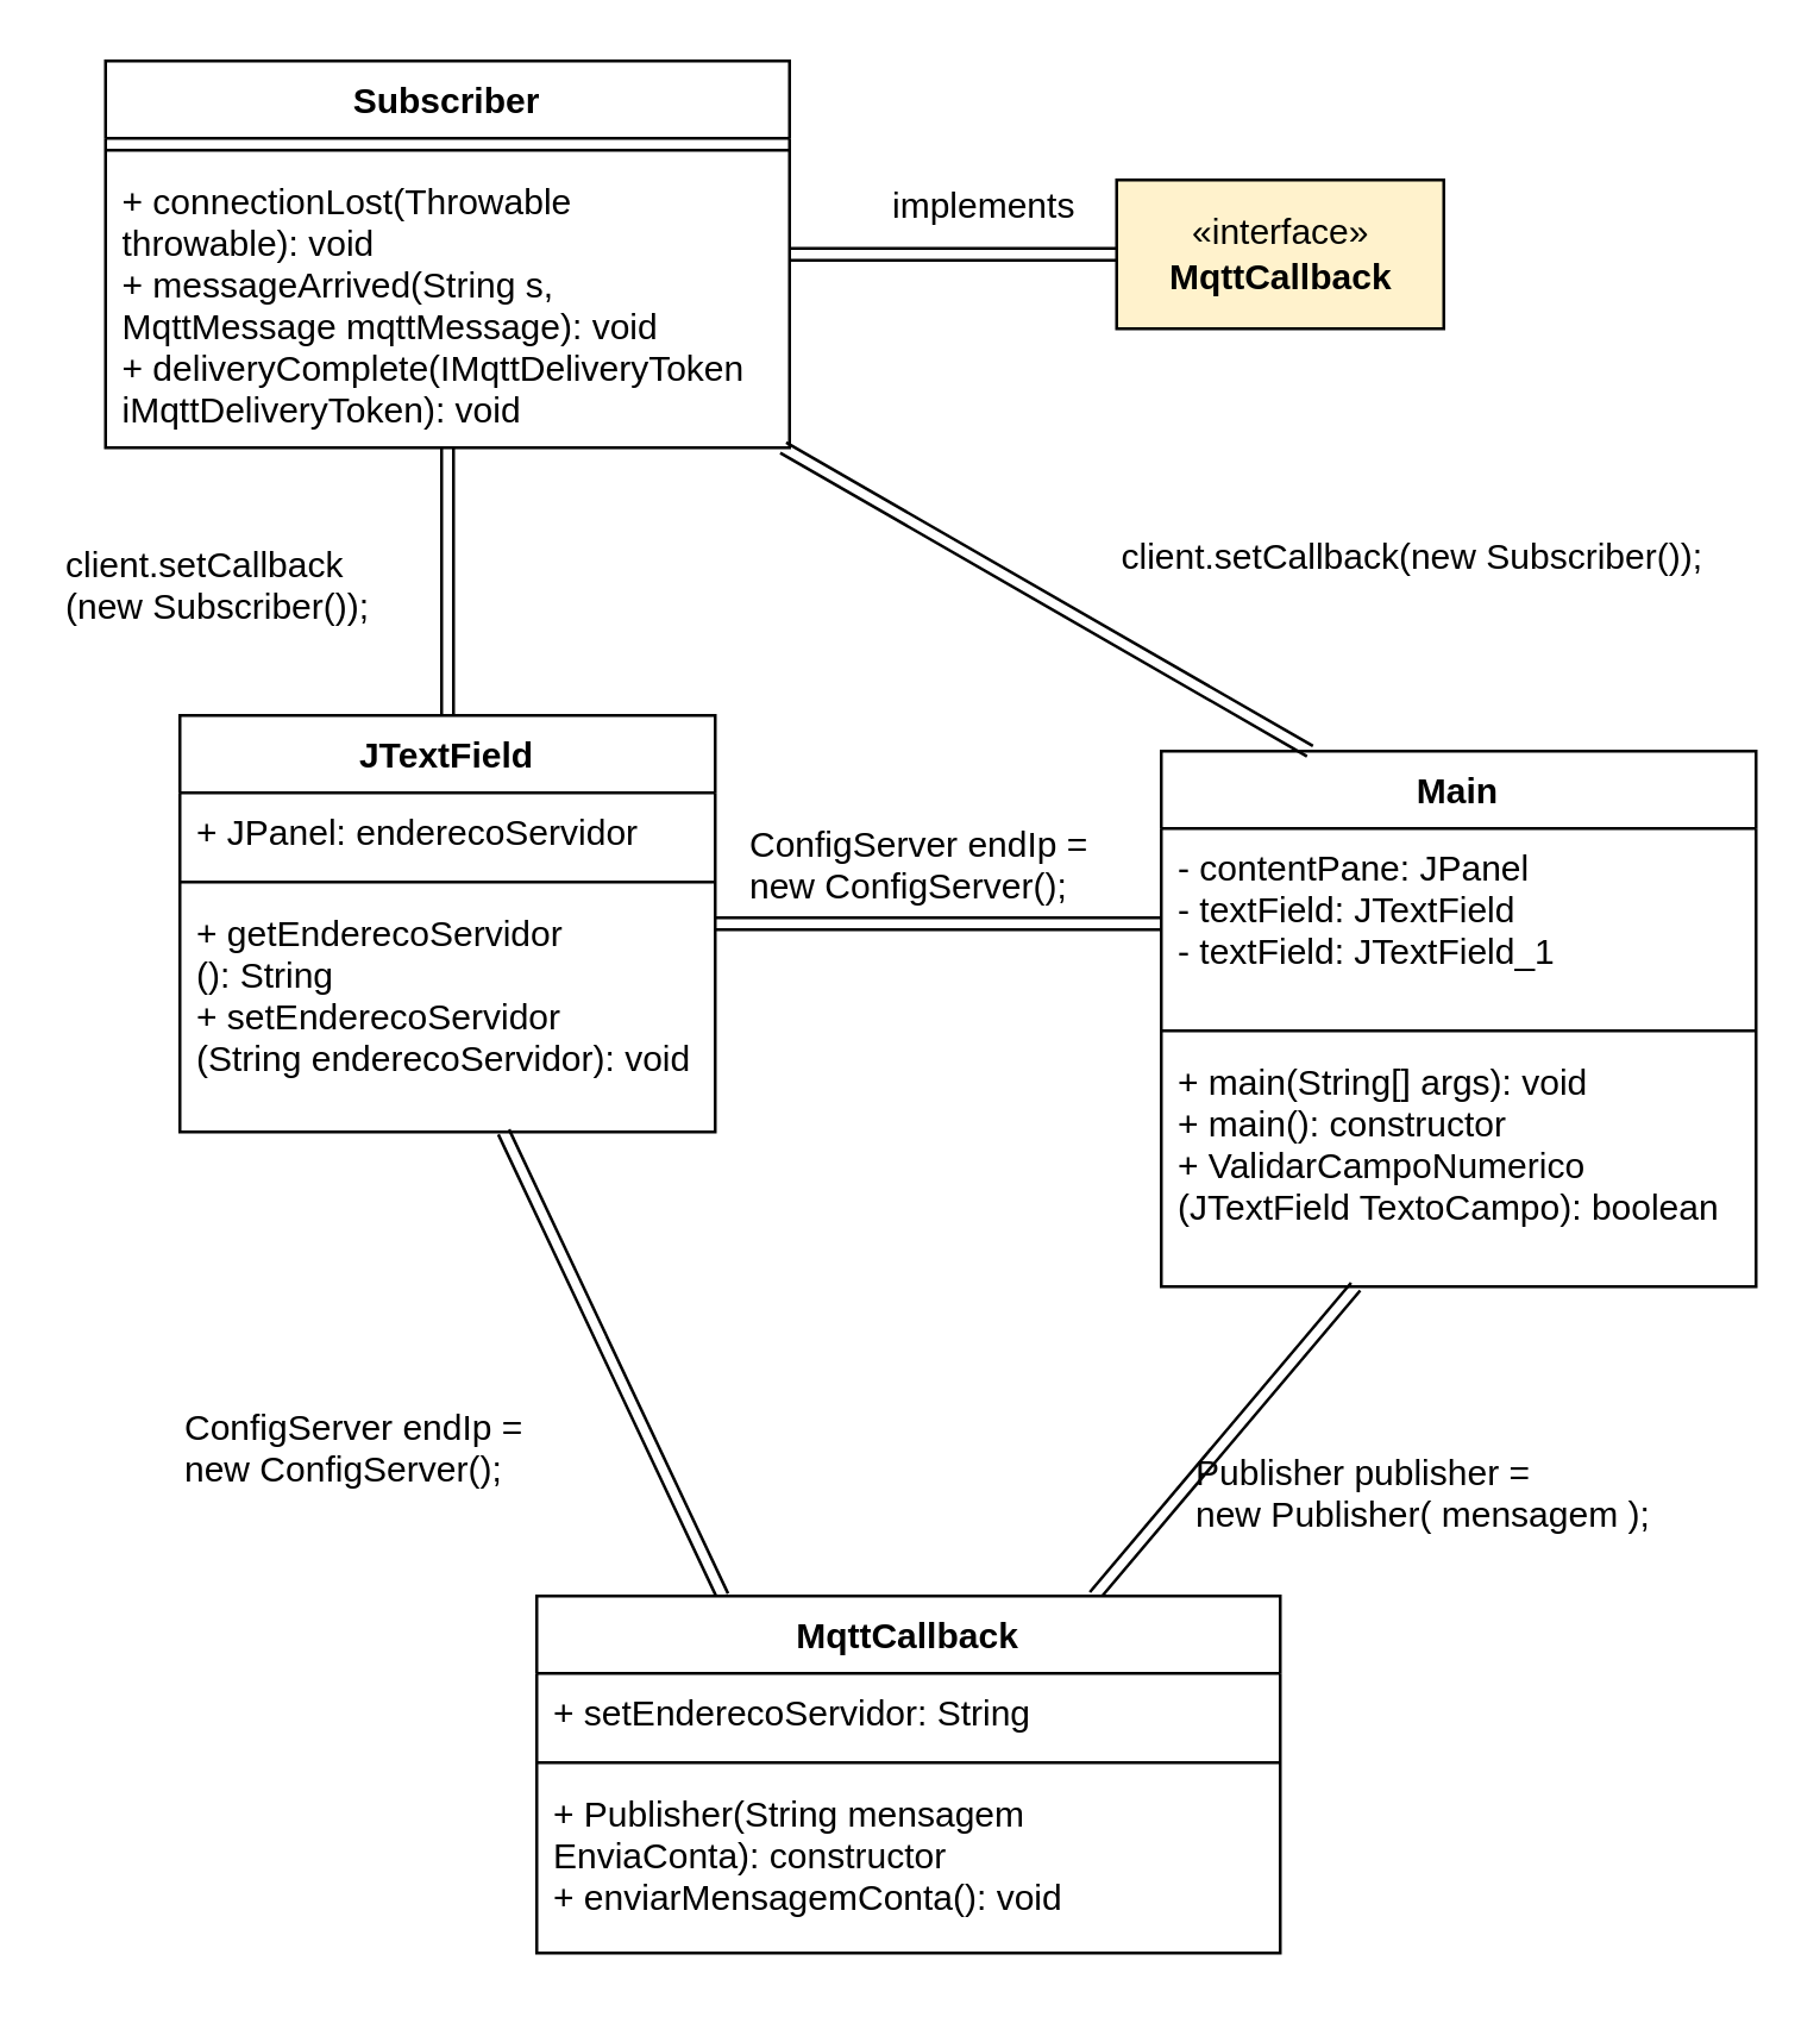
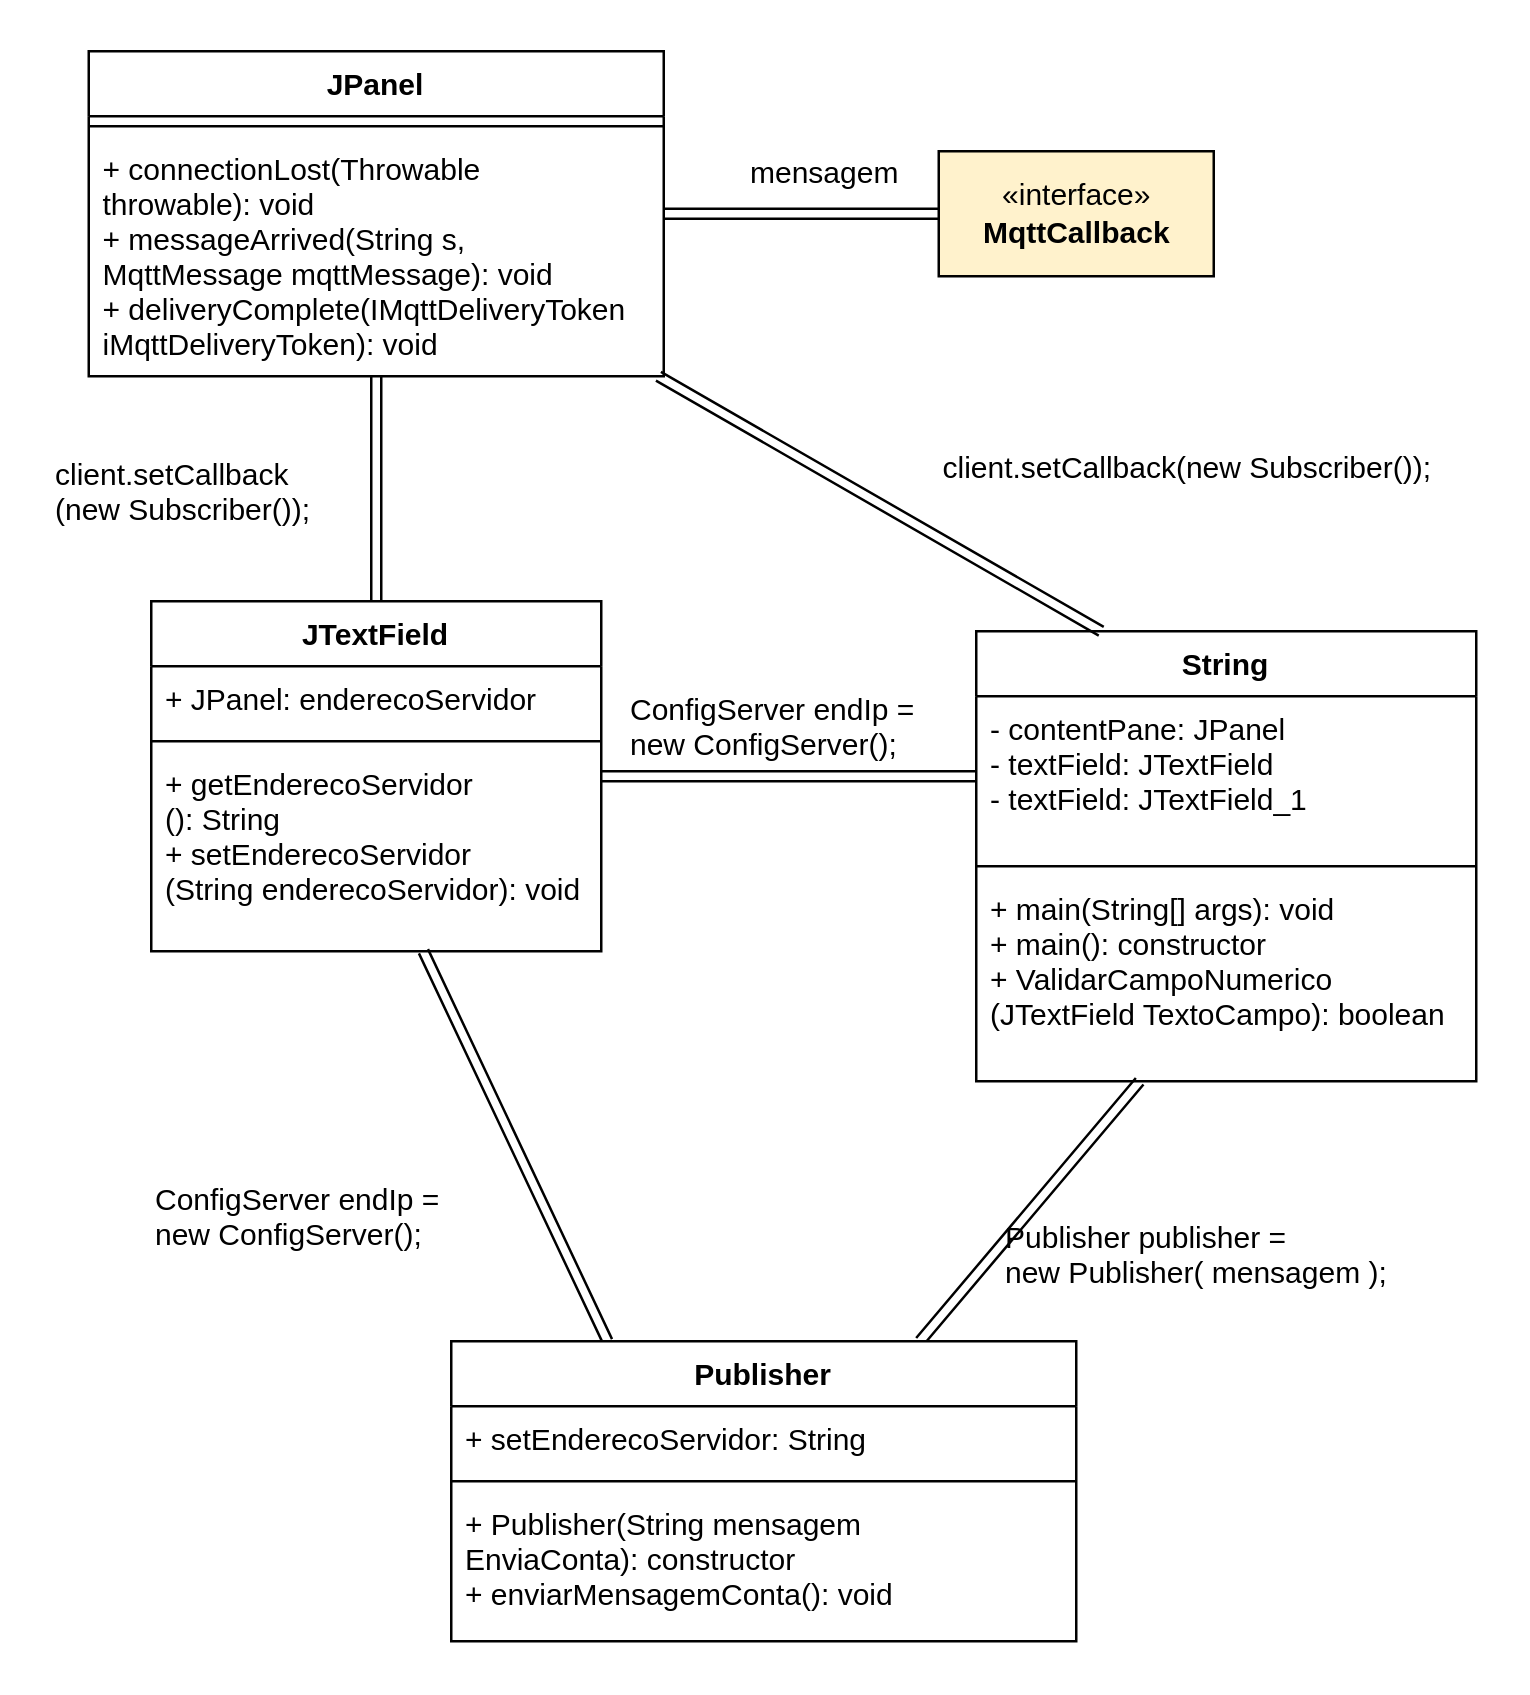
- <mxCell id="23" value="Subscriber" style="swimlane;fontStyle=1;align=center;verticalAlign=top;childLayout=stackLayout;horizontal=1;startSize=26;horizontalStack=0;resizeParent=1;resizeParentMax=0;resizeLast=0;collapsible=1;marginBottom=0;" parent="1" vertex="1"><mxGeometry x="35" y="20" width="230" height="130" as="geometry" /></mxCell>
+ <mxCell id="23" value="JPanel" style="swimlane;fontStyle=1;align=center;verticalAlign=top;childLayout=stackLayout;horizontal=1;startSize=26;horizontalStack=0;resizeParent=1;resizeParentMax=0;resizeLast=0;collapsible=1;marginBottom=0;" parent="1" vertex="1"><mxGeometry x="35" y="20" width="230" height="130" as="geometry" /></mxCell>
- <mxCell id="28" value="implements" style="text;html=1;resizable=0;points=[];autosize=1;align=left;verticalAlign=top;spacingTop=-4;" parent="1" vertex="1"><mxGeometry x="298" y="59" width="80" height="20" as="geometry" /></mxCell>
+ <mxCell id="28" value="mensagem" style="text;html=1;resizable=0;points=[];autosize=1;align=left;verticalAlign=top;spacingTop=-4;" parent="1" vertex="1"><mxGeometry x="298" y="59" width="80" height="20" as="geometry" /></mxCell>
- <mxCell id="8" value="Main" style="swimlane;fontStyle=1;align=center;verticalAlign=top;childLayout=stackLayout;horizontal=1;startSize=26;horizontalStack=0;resizeParent=1;resizeParentMax=0;resizeLast=0;collapsible=1;marginBottom=0;" parent="1" vertex="1"><mxGeometry x="390" y="252" width="200" height="180" as="geometry" /></mxCell>
+ <mxCell id="8" value="String" style="swimlane;fontStyle=1;align=center;verticalAlign=top;childLayout=stackLayout;horizontal=1;startSize=26;horizontalStack=0;resizeParent=1;resizeParentMax=0;resizeLast=0;collapsible=1;marginBottom=0;" parent="1" vertex="1"><mxGeometry x="390" y="252" width="200" height="180" as="geometry" /></mxCell>
- <mxCell id="14" value="MqttCallback" style="swimlane;fontStyle=1;align=center;verticalAlign=top;childLayout=stackLayout;horizontal=1;startSize=26;horizontalStack=0;resizeParent=1;resizeParentMax=0;resizeLast=0;collapsible=1;marginBottom=0;" parent="1" vertex="1"><mxGeometry x="180" y="536" width="250" height="120" as="geometry" /></mxCell>
+ <mxCell id="14" value="Publisher" style="swimlane;fontStyle=1;align=center;verticalAlign=top;childLayout=stackLayout;horizontal=1;startSize=26;horizontalStack=0;resizeParent=1;resizeParentMax=0;resizeLast=0;collapsible=1;marginBottom=0;" parent="1" vertex="1"><mxGeometry x="180" y="536" width="250" height="120" as="geometry" /></mxCell>
